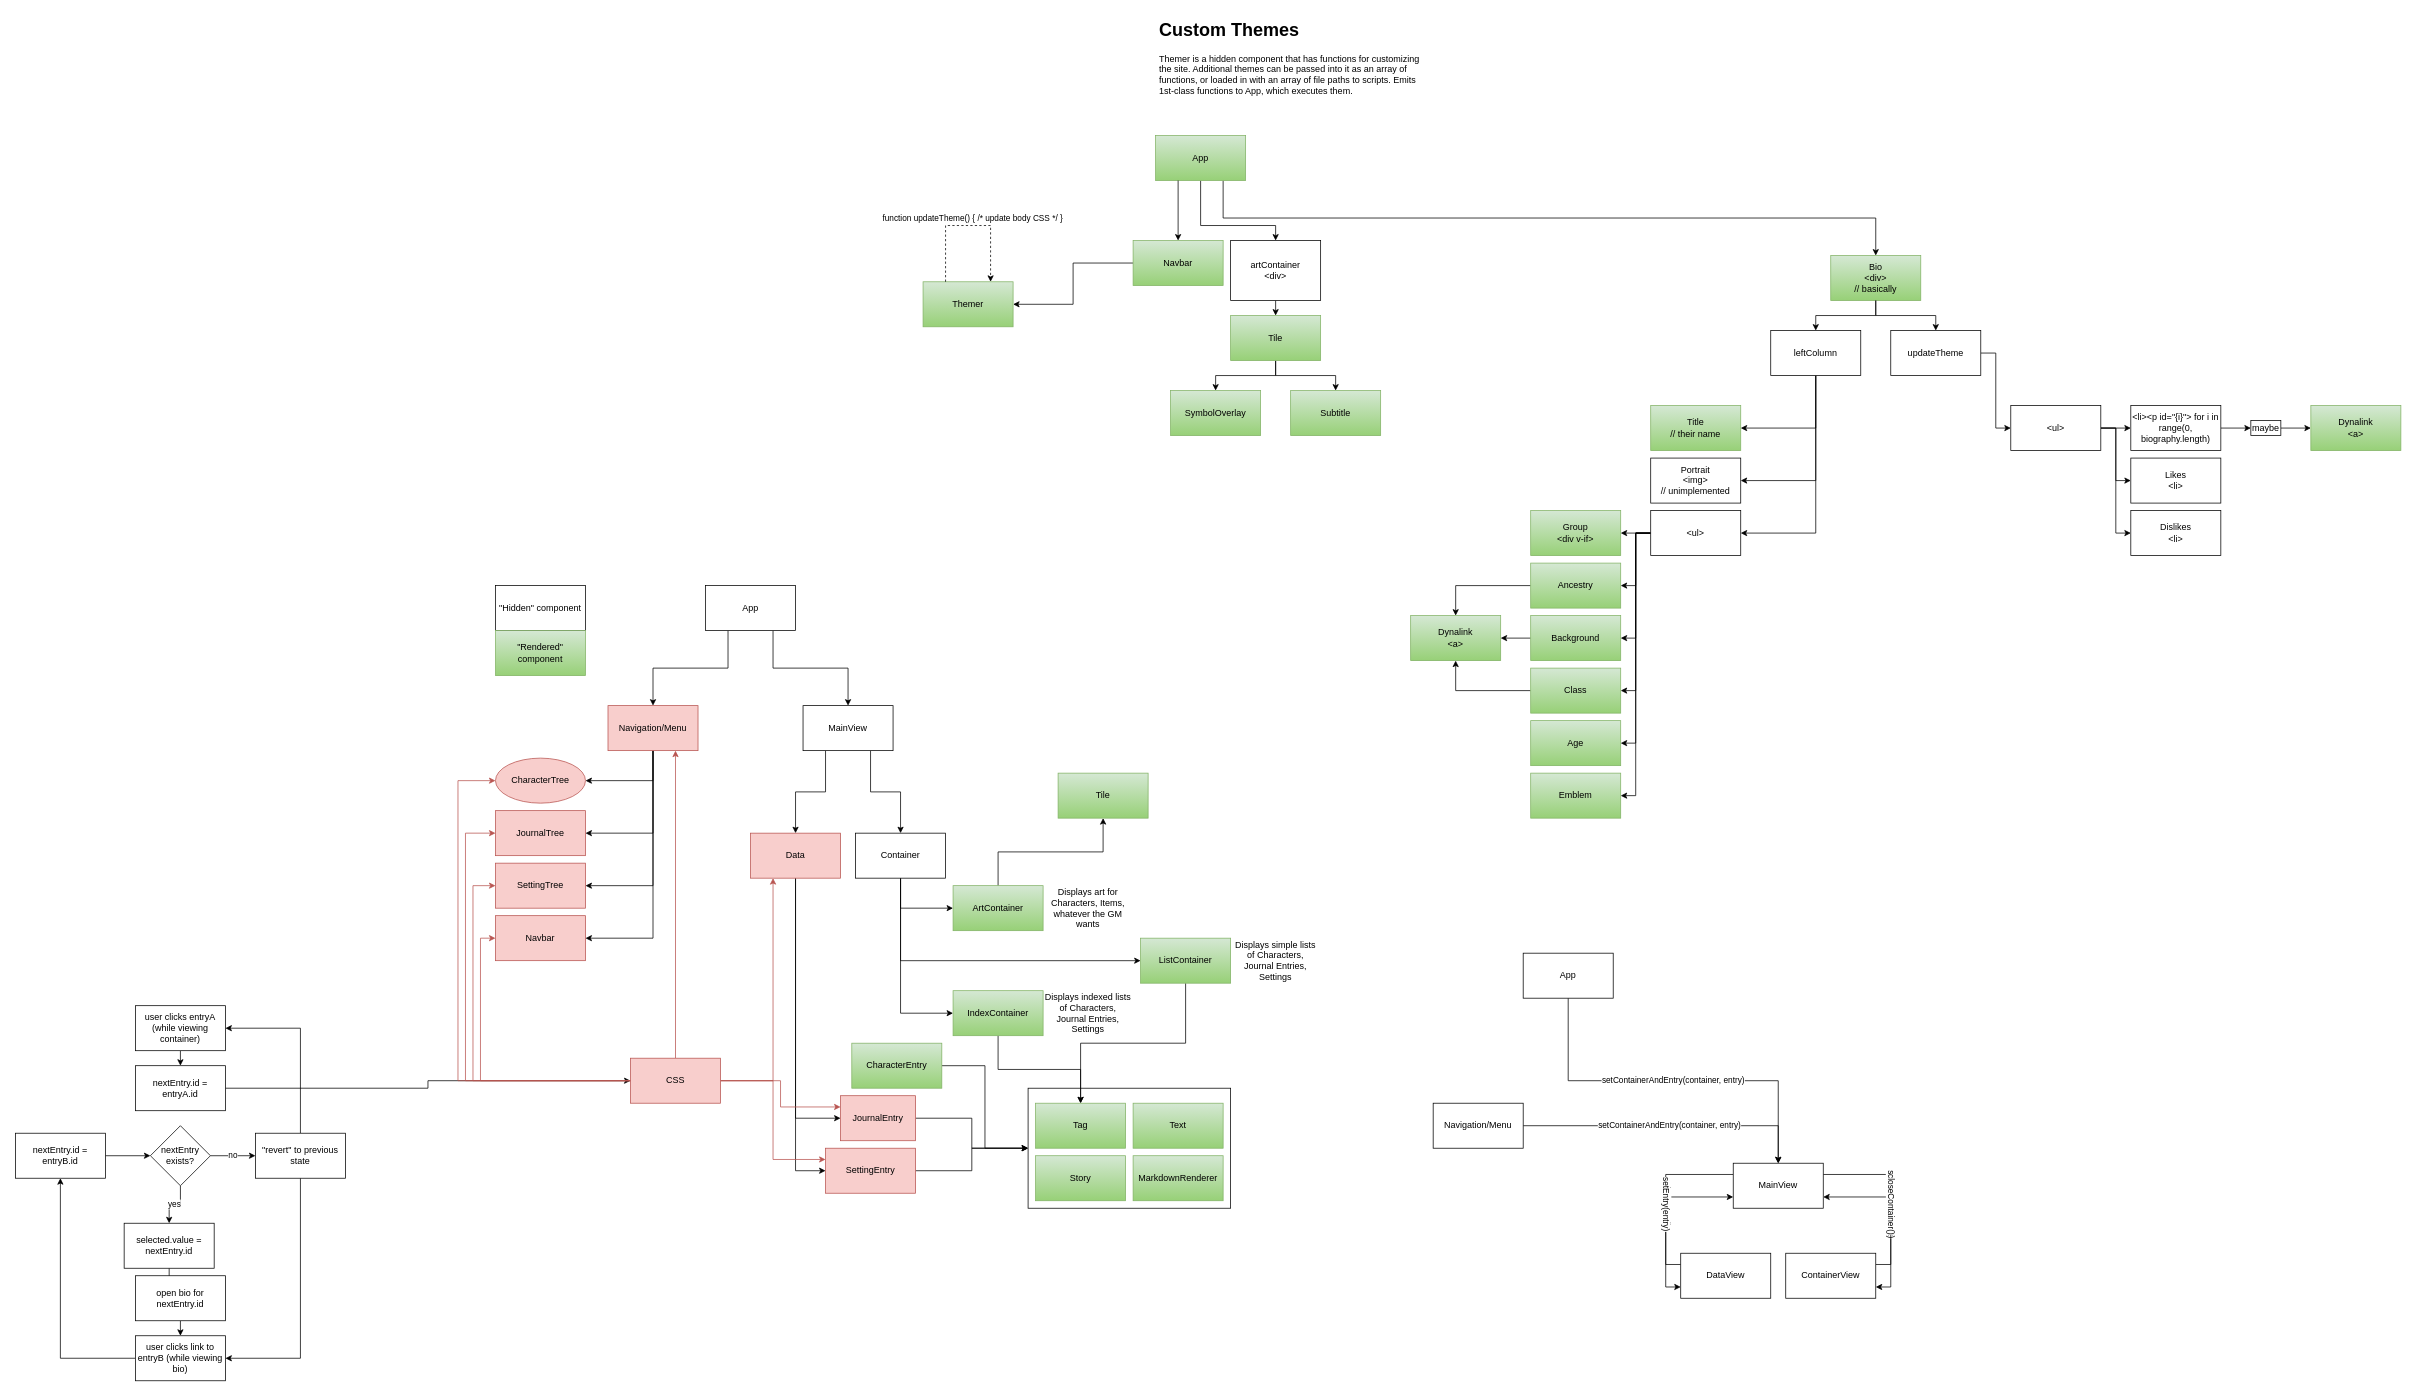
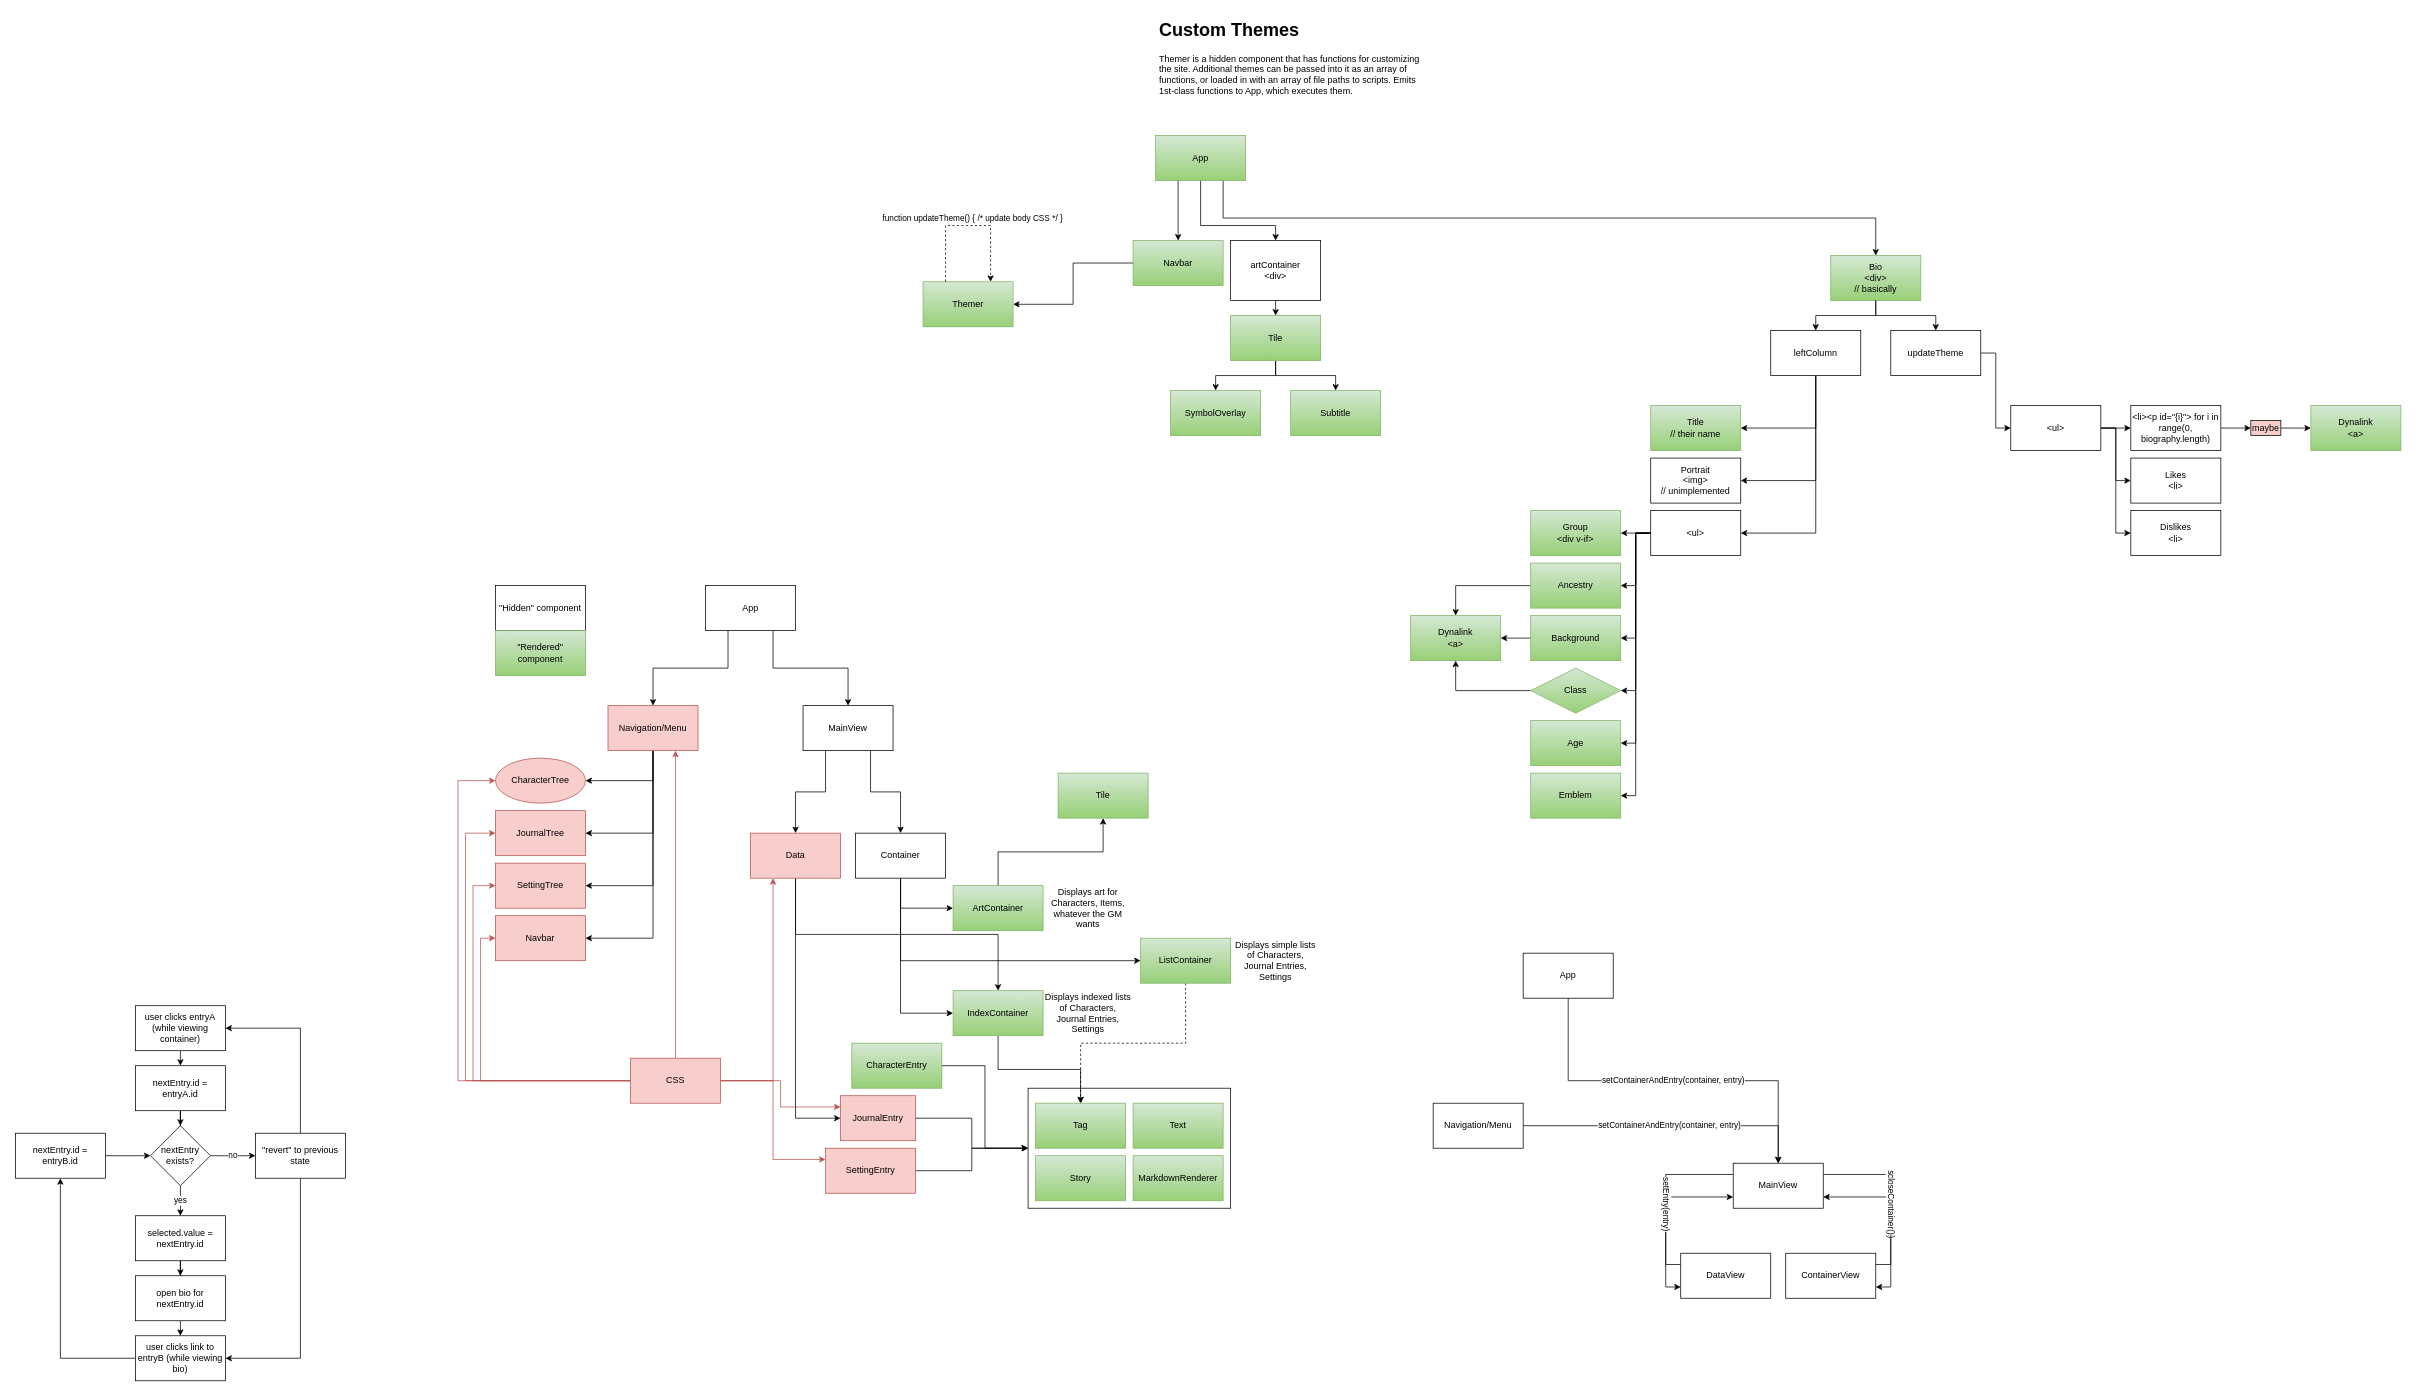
- <mxCell id="46" value="maybe" style="rounded=0;whiteSpace=wrap;html=1;" parent="1" vertex="1"><mxGeometry x="3000" y="560" width="40" height="20" as="geometry" /></mxCell>
+ <mxCell id="46" value="maybe" style="rounded=0;whiteSpace=wrap;html=1;fillColor=#f8cecc;" parent="1" vertex="1"><mxGeometry x="3000" y="560" width="40" height="20" as="geometry" /></mxCell>
- <mxCell id="27" value="Class" style="rounded=0;whiteSpace=wrap;html=1;fillColor=#d5e8d4;strokeColor=#82b366;gradientColor=#97d077;fontColor=#000000;" parent="1" vertex="1"><mxGeometry x="2040" y="890" width="120" height="60" as="geometry" /></mxCell>
+ <mxCell id="27" value="Class" style="rhombus;whiteSpace=wrap;html=1;fillColor=#d5e8d4;strokeColor=#82b366;gradientColor=#97d077;fontColor=#000000;" parent="1" vertex="1"><mxGeometry x="2040" y="890" width="120" height="60" as="geometry" /></mxCell>
- <mxCell id="86" style="edgeStyle=orthogonalEdgeStyle;rounded=0;orthogonalLoop=1;jettySize=auto;html=1;exitX=0.5;exitY=1;exitDx=0;exitDy=0;entryX=0.5;entryY=0;entryDx=0;entryDy=0;" parent="1" source="87" target="96" edge="1"><mxGeometry relative="1" as="geometry" /></mxCell>
+ <mxCell id="86" style="edgeStyle=orthogonalEdgeStyle;rounded=0;orthogonalLoop=1;jettySize=auto;html=1;exitX=0.5;exitY=1;exitDx=0;exitDy=0;entryX=0.5;entryY=0;entryDx=0;entryDy=0;dashed=1;" parent="1" source="87" target="96" edge="1"><mxGeometry relative="1" as="geometry" /></mxCell>
- <mxCell id="129" style="edgeStyle=orthogonalEdgeStyle;rounded=0;orthogonalLoop=1;jettySize=auto;html=1;" parent="1" source="130" target="141" edge="1"><mxGeometry relative="1" as="geometry" /></mxCell>
+ <mxCell id="129" style="edgeStyle=orthogonalEdgeStyle;rounded=0;orthogonalLoop=1;jettySize=auto;html=1;entryX=0.5;entryY=0;entryDx=0;entryDy=0;" parent="1" source="130" target="122" edge="1"><mxGeometry relative="1" as="geometry" /></mxCell>
- <mxCell id="68" style="edgeStyle=orthogonalEdgeStyle;rounded=0;orthogonalLoop=1;jettySize=auto;html=1;exitX=0.5;exitY=1;exitDx=0;exitDy=0;entryX=0;entryY=0.5;entryDx=0;entryDy=0;" parent="1" source="69" target="83" edge="1"><mxGeometry relative="1" as="geometry" /></mxCell>
+ <mxCell id="68" style="edgeStyle=orthogonalEdgeStyle;rounded=0;orthogonalLoop=1;jettySize=auto;html=1;exitX=0.5;exitY=1;exitDx=0;exitDy=0;" parent="1" source="69" target="89" edge="1"><mxGeometry relative="1" as="geometry" /></mxCell>
- <mxCell id="124" value="selected.value = nextEntry.id" style="rounded=0;whiteSpace=wrap;html=1;" parent="1" vertex="1"><mxGeometry x="165" y="1630" width="120" height="60" as="geometry" /></mxCell>
+ <mxCell id="124" value="selected.value = nextEntry.id" style="rounded=0;whiteSpace=wrap;html=1;" parent="1" vertex="1"><mxGeometry x="180" y="1620" width="120" height="60" as="geometry" /></mxCell>
